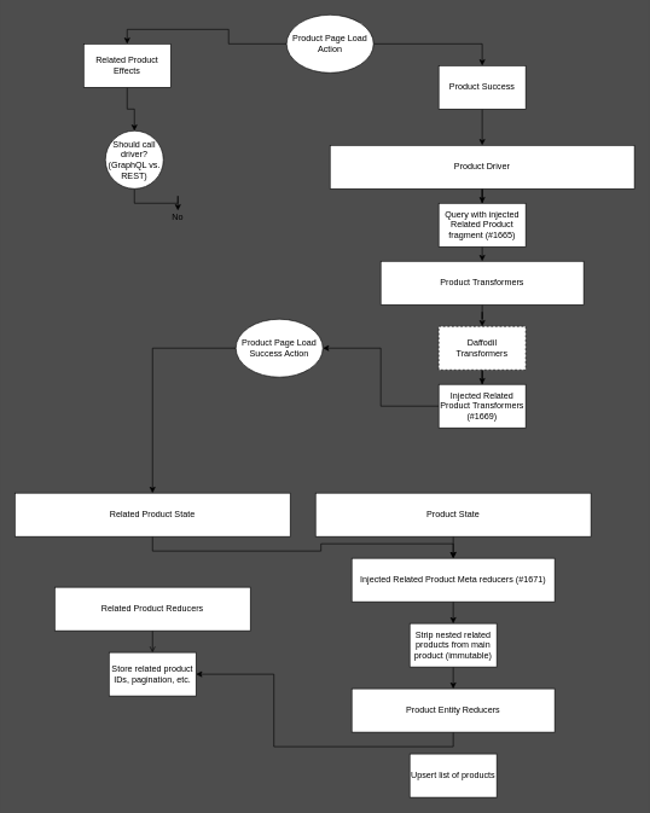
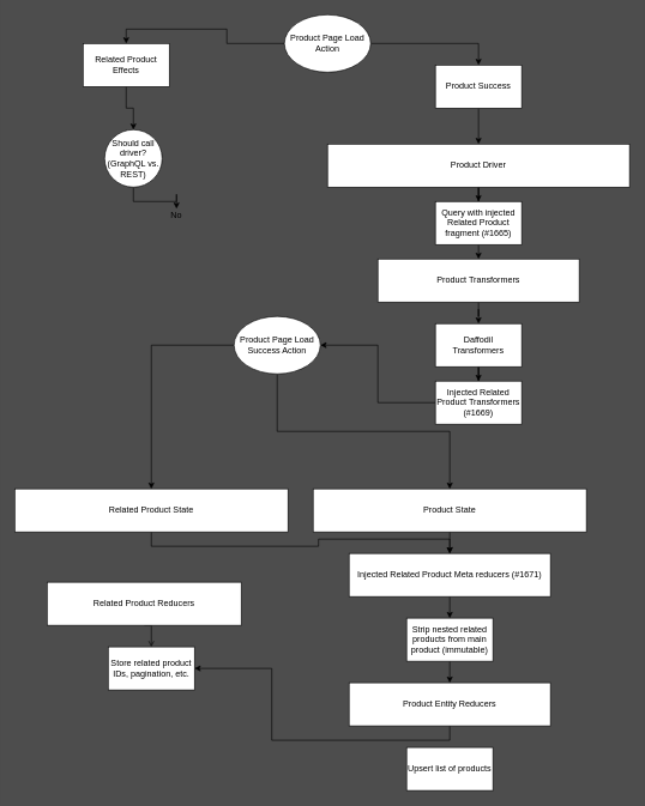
- <mxCell id="13" value="Daffodil &lt;br&gt;Transformers" style="whiteSpace=wrap;html=1;dashed=1;" parent="1" vertex="1"><mxGeometry x="605" y="450" width="120" height="60" as="geometry" /></mxCell>
+ <mxCell id="13" value="Daffodil &lt;br&gt;Transformers" style="whiteSpace=wrap;html=1;" parent="1" vertex="1"><mxGeometry x="605" y="450" width="120" height="60" as="geometry" /></mxCell>
+ <mxCell id="34" style="edgeStyle=orthogonalEdgeStyle;rounded=0;orthogonalLoop=1;jettySize=auto;html=1;exitX=0.5;exitY=1;exitDx=0;exitDy=0;entryX=0.5;entryY=0;entryDx=0;entryDy=0;" edge="1" parent="1" source="36" target="17"><mxGeometry relative="1" as="geometry" /></mxCell>
- <mxCell id="23" value="Related Product Reducers" style="whiteSpace=wrap;html=1;" parent="1" vertex="1"><mxGeometry x="75" y="810" width="270" height="60" as="geometry" /></mxCell>
+ <mxCell id="23" value="Related Product Reducers" style="whiteSpace=wrap;html=1;" parent="1" vertex="1"><mxGeometry x="65" y="810" width="270" height="60" as="geometry" /></mxCell>
